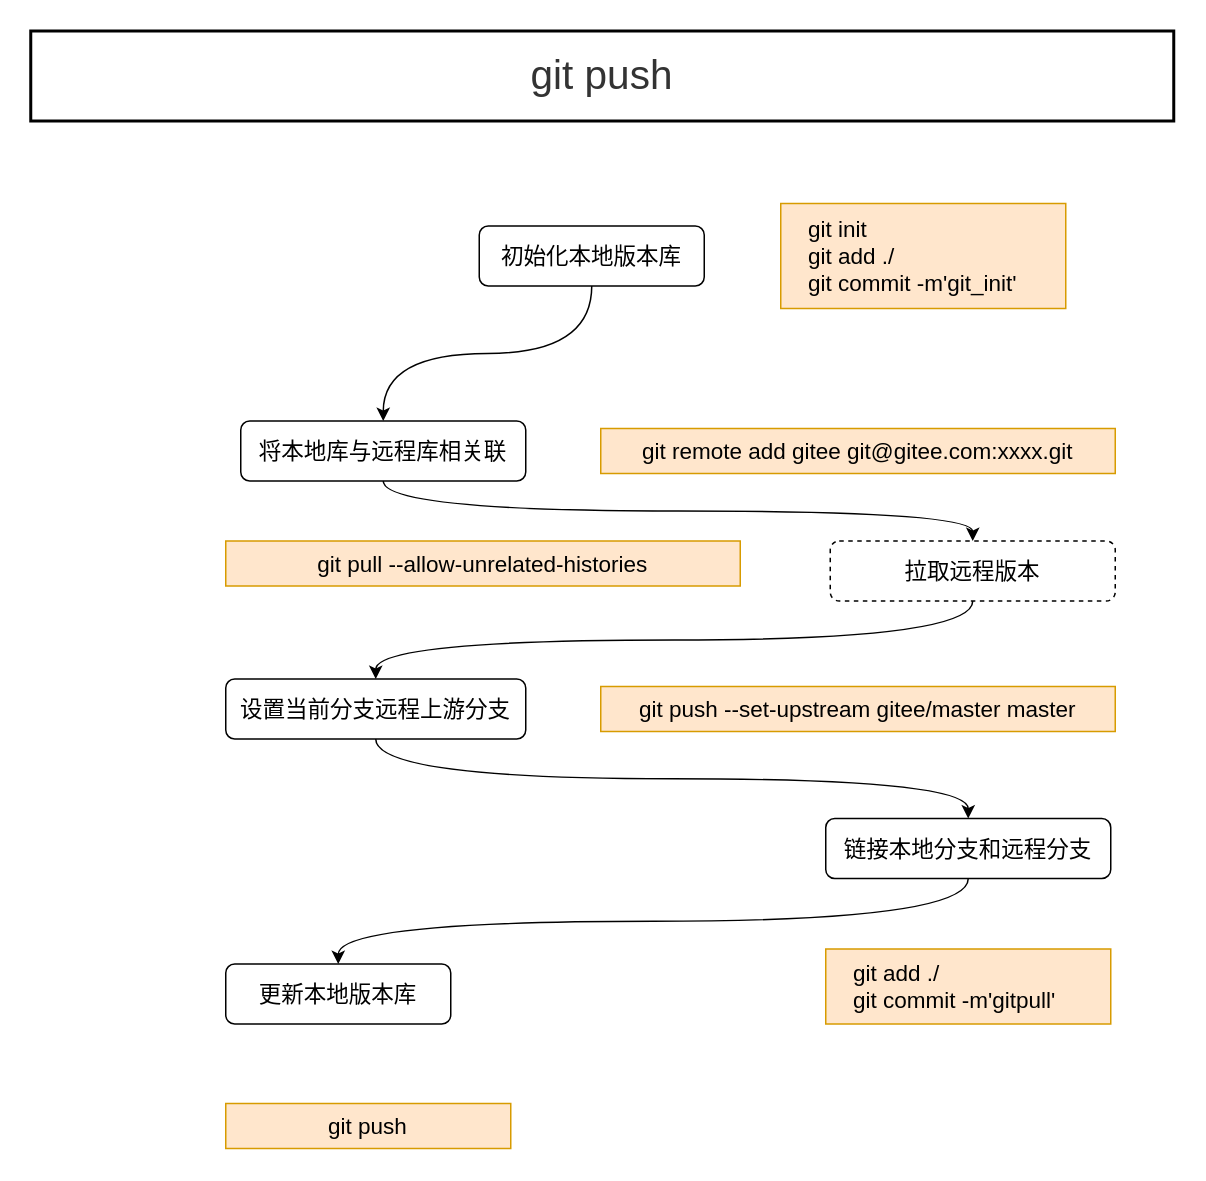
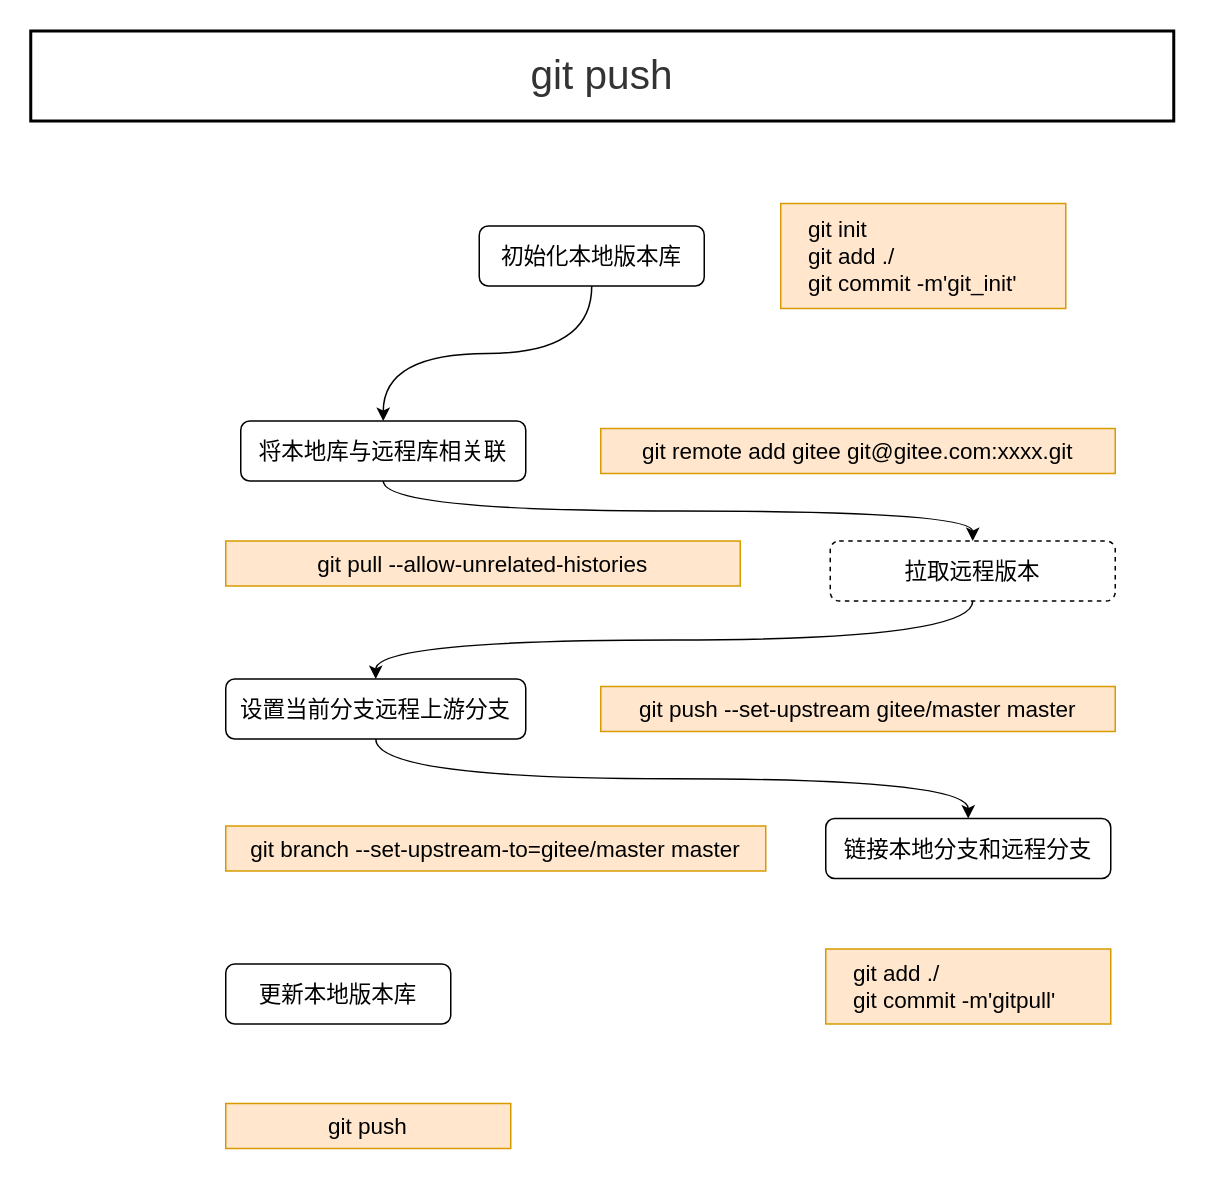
+ <mxCell id="14" value="&lt;div&gt;&lt;span style=&quot;font-size: 15px&quot;&gt;git branch --set-upstream-to=gitee/master master&lt;/span&gt;&lt;/div&gt;" style="text;html=1;strokeColor=#d79b00;fillColor=#ffe6cc;align=center;verticalAlign=middle;whiteSpace=wrap;rounded=0;" vertex="1" parent="1"><mxGeometry x="150" y="550" width="360" height="30" as="geometry" /></mxCell>
- <mxCell id="12" style="edgeStyle=orthogonalEdgeStyle;curved=1;orthogonalLoop=1;jettySize=auto;html=1;exitX=0.5;exitY=1;exitDx=0;exitDy=0;entryX=0.5;entryY=0;entryDx=0;entryDy=0;" edge="1" parent="1" source="13" target="18"><mxGeometry relative="1" as="geometry" /></mxCell>
